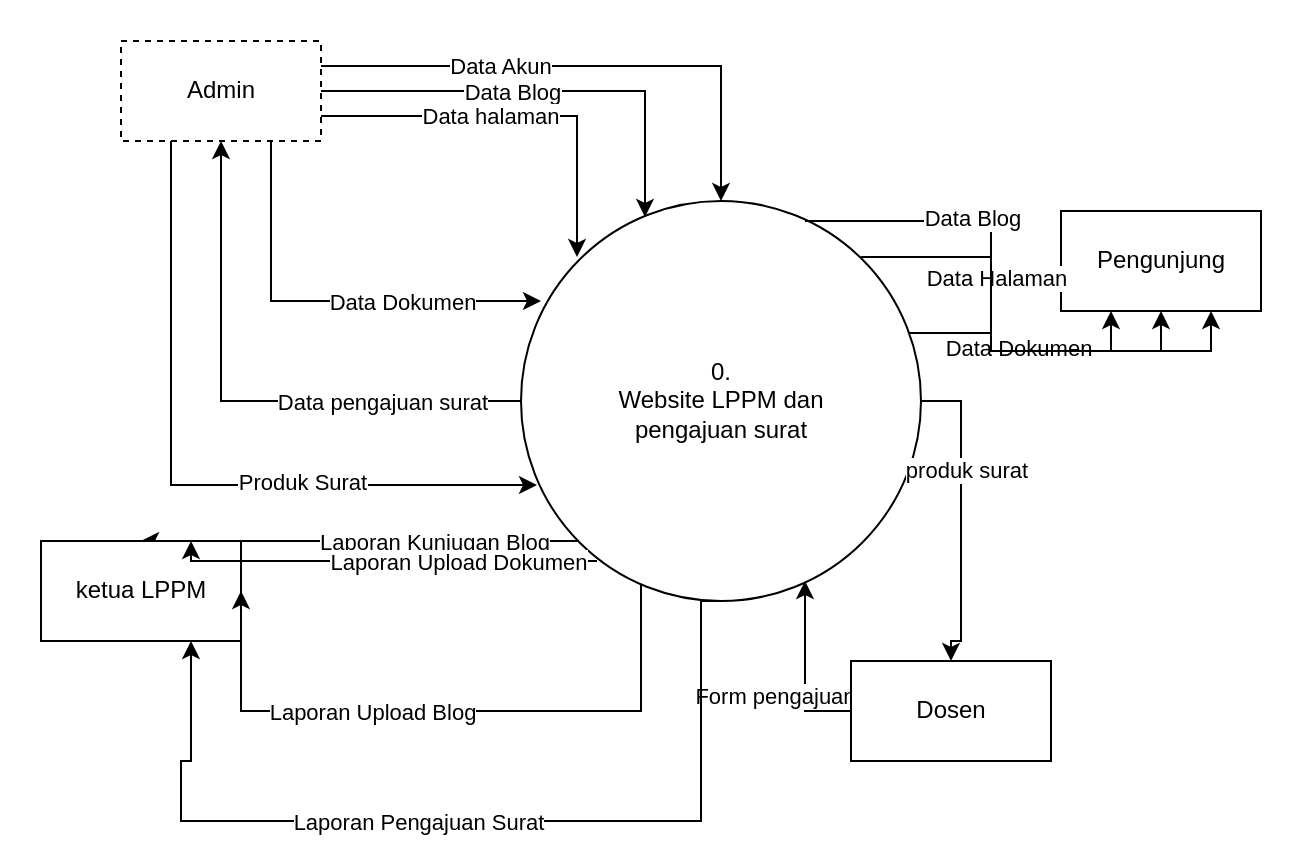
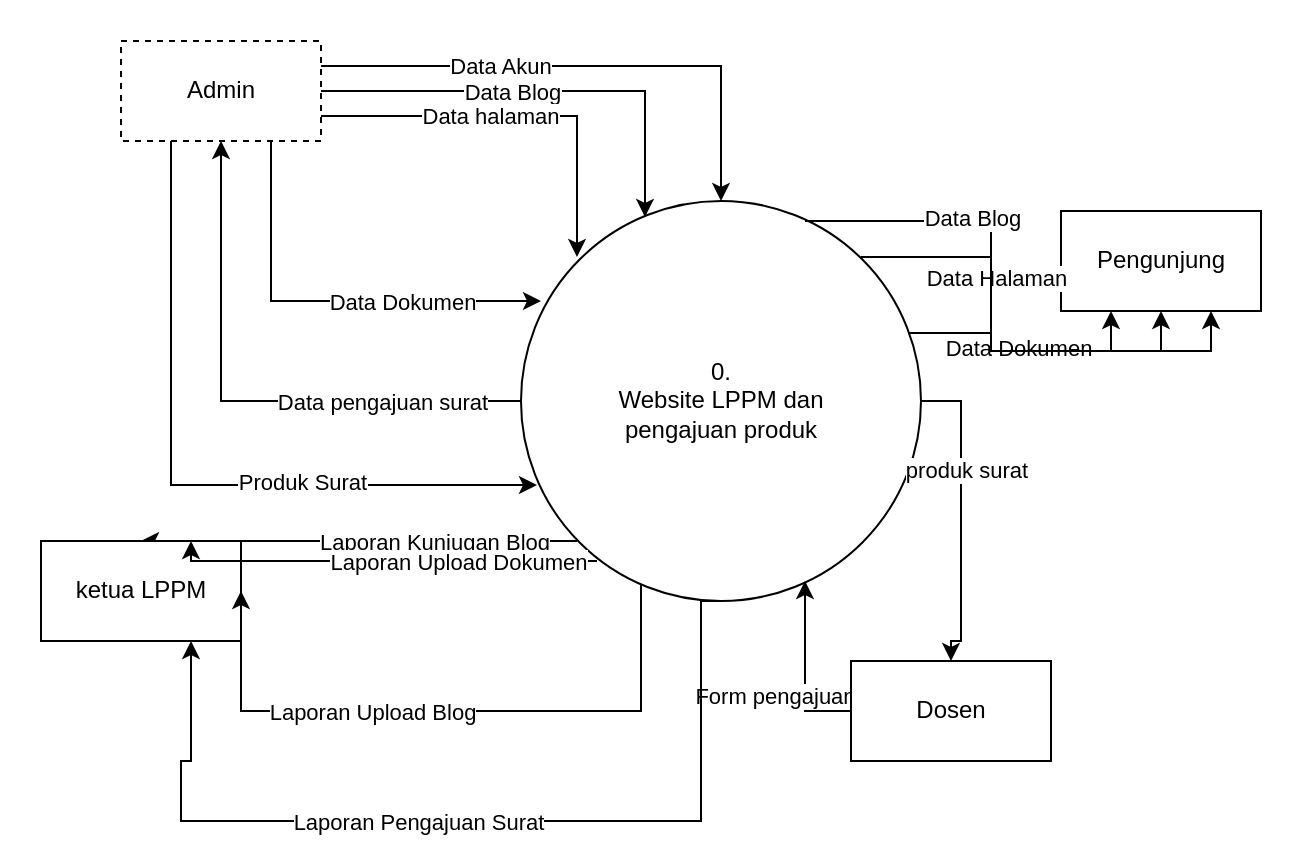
- <mxCell id="2" value="0.&lt;br&gt;Website LPPM dan &lt;br&gt;pengajuan surat" style="shape=ellipse;html=1;dashed=0;whitespace=wrap;aspect=fixed;perimeter=ellipsePerimeter;points=[[0,0.5,0,0,0],[0.04,0.71,0,0,0],[0.06,0.28,0,0,0],[0.14,0.14,0,0,0],[0.14,0.85,0,0,0],[0.3,0.96,0,0,0],[0.31,0.04,0,0,0],[0.5,0,0,0,0],[0.5,1,0,0,0],[0.71,0.05,0,0,0],[0.71,0.95,0,0,0],[0.85,0.14,0,0,0],[0.85,0.85,0,0,0],[0.96,0.7,0,0,0],[0.97,0.33,0,0,0],[1,0.5,0,0,0]];" parent="1" vertex="1"><mxGeometry x="260" y="100" width="200" height="200" as="geometry" /></mxCell>
+ <mxCell id="2" value="0.&lt;br&gt;Website LPPM dan &lt;br&gt;pengajuan produk" style="shape=ellipse;html=1;dashed=0;whitespace=wrap;aspect=fixed;perimeter=ellipsePerimeter;points=[[0,0.5,0,0,0],[0.04,0.71,0,0,0],[0.06,0.28,0,0,0],[0.14,0.14,0,0,0],[0.14,0.85,0,0,0],[0.3,0.96,0,0,0],[0.31,0.04,0,0,0],[0.5,0,0,0,0],[0.5,1,0,0,0],[0.71,0.05,0,0,0],[0.71,0.95,0,0,0],[0.85,0.14,0,0,0],[0.85,0.85,0,0,0],[0.96,0.7,0,0,0],[0.97,0.33,0,0,0],[1,0.5,0,0,0]];" parent="1" vertex="1"><mxGeometry x="260" y="100" width="200" height="200" as="geometry" /></mxCell>
